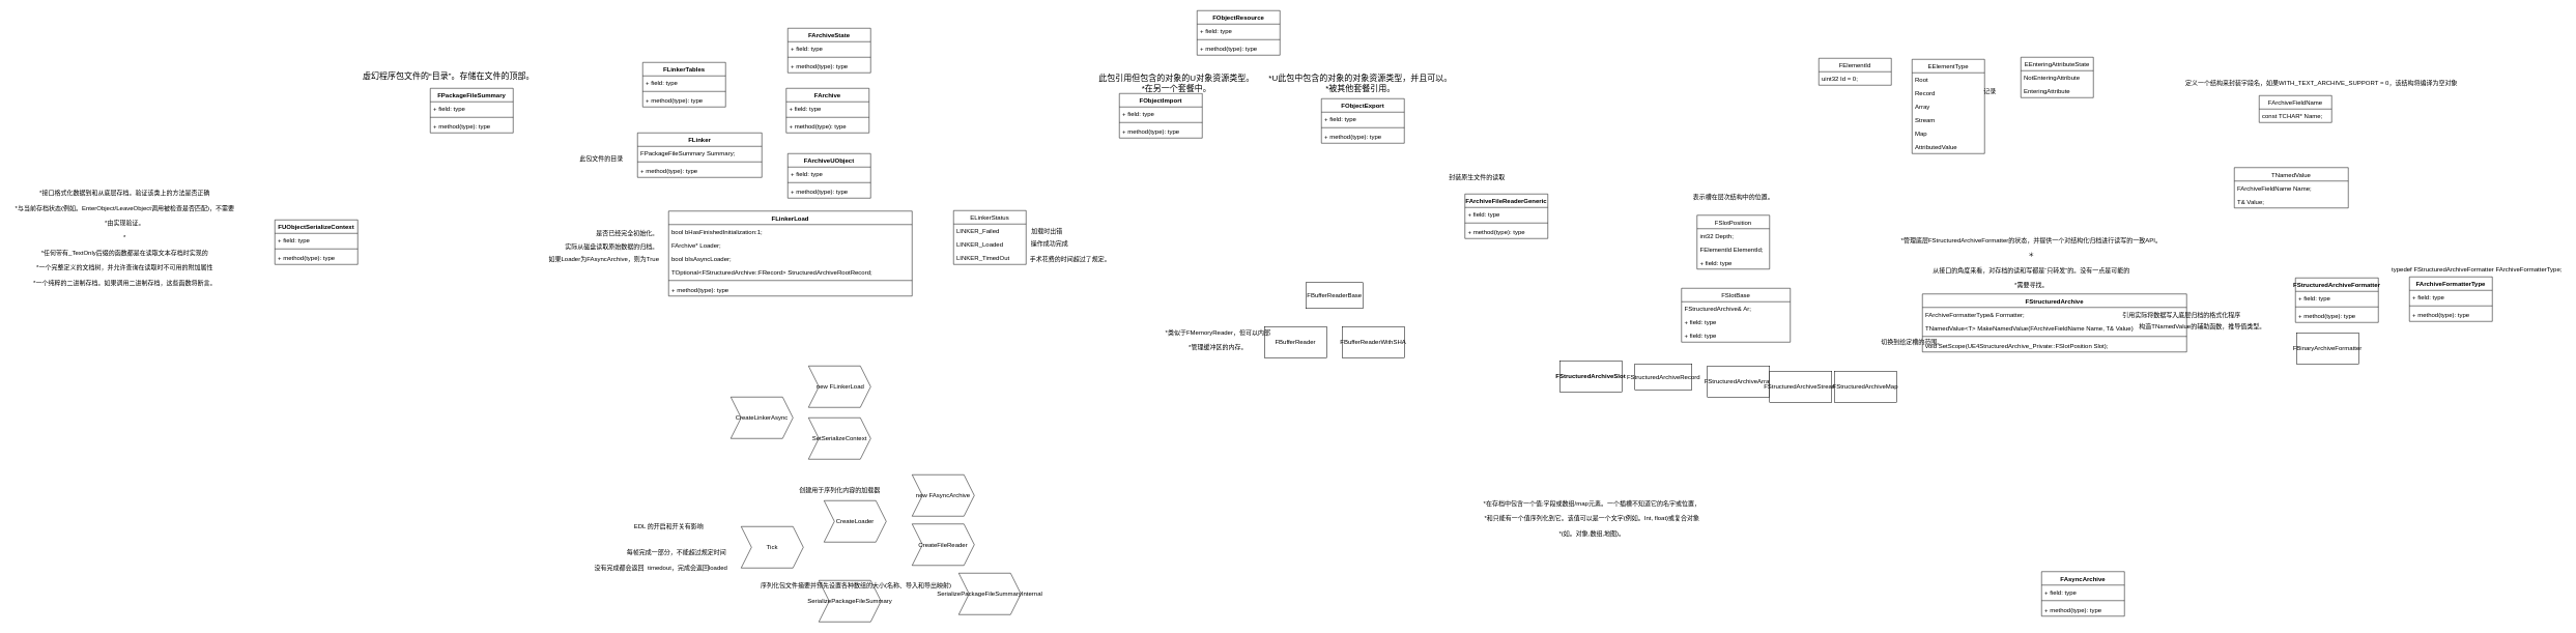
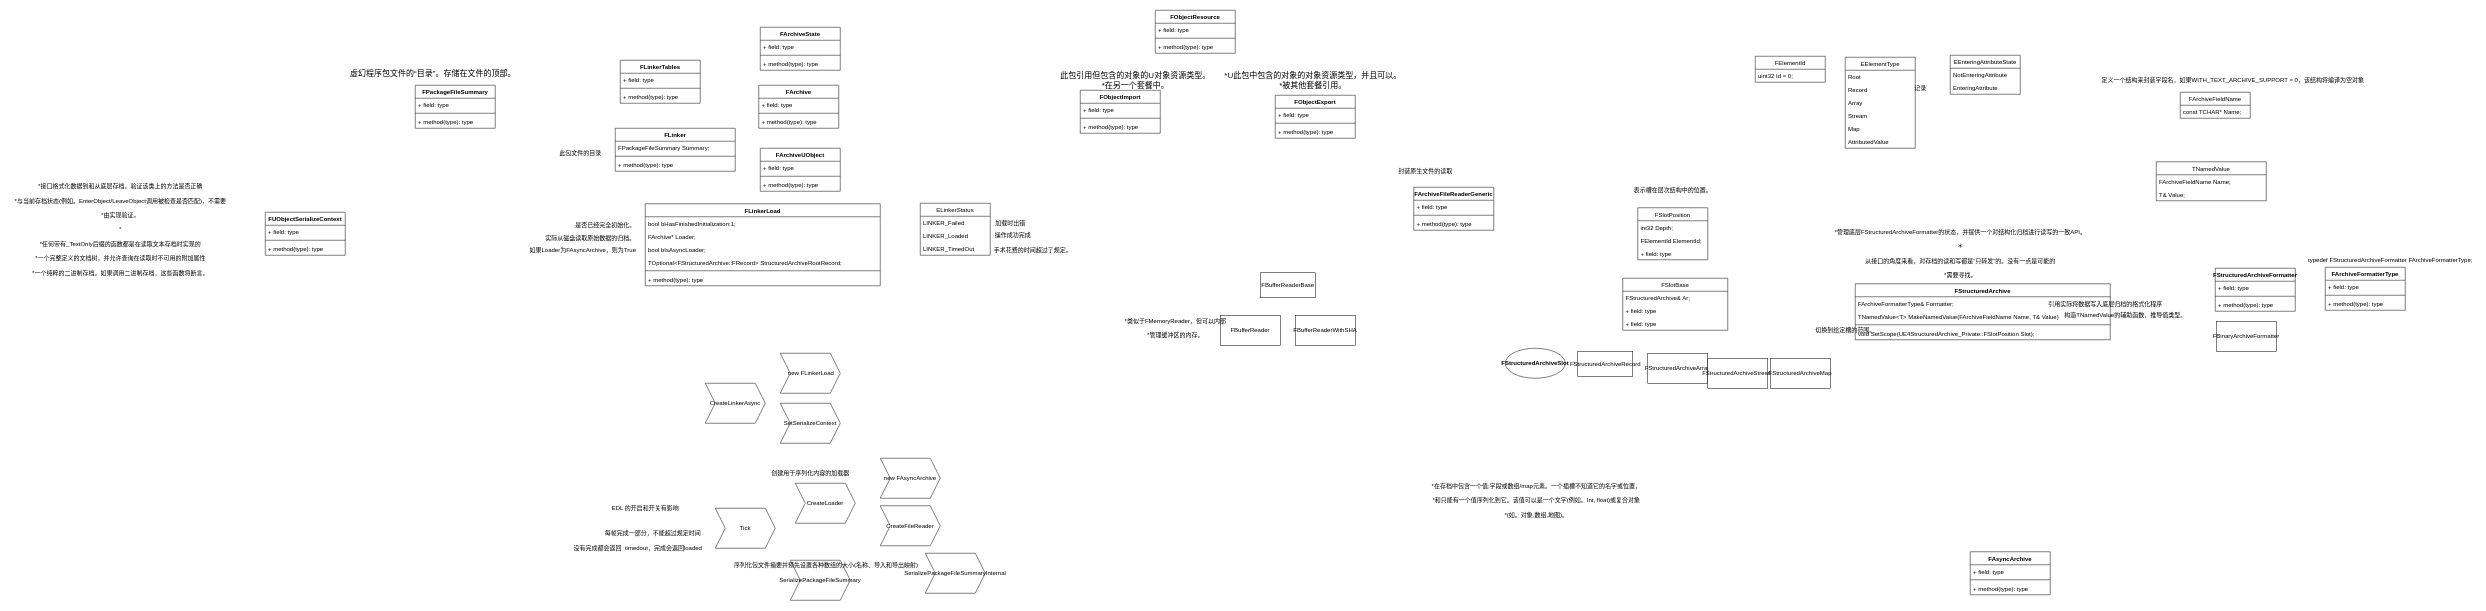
- <mxCell id="142" value="定义一个结构来封装字段名，如果WITH_TEXT_ARCHIVE_SUPPORT = 0，该结构将编译为空对象" style="text;html=1;align=center;verticalAlign=middle;resizable=0;points=[];autosize=1;strokeColor=none;fillColor=none;" vertex="1" parent="1"><mxGeometry x="4210" y="150" width="540" height="20" as="geometry" /></mxCell>
+ <mxCell id="142" value="定义一个结构来封装字段名，如果WITH_TEXT_ARCHIVE_SUPPORT = 0，该结构将编译为空对象" style="text;html=1;align=center;verticalAlign=middle;resizable=0;points=[];autosize=1;strokeColor=none;fillColor=none;" vertex="1" parent="1"><mxGeometry x="4195" y="150" width="540" height="20" as="geometry" /></mxCell>
- <mxCell id="125" value="&lt;span style=&quot;font-weight: 700&quot;&gt;FStructuredArchiveSlot&lt;/span&gt;" style="whiteSpace=wrap;html=1;" parent="1" vertex="1"><mxGeometry x="3010" y="696" width="120" height="60" as="geometry" /></mxCell>
+ <mxCell id="125" value="&lt;span style=&quot;font-weight: 700&quot;&gt;FStructuredArchiveSlot&lt;/span&gt;" style="ellipse;whiteSpace=wrap;html=1;" parent="1" vertex="1"><mxGeometry x="3010" y="696" width="120" height="60" as="geometry" /></mxCell>
